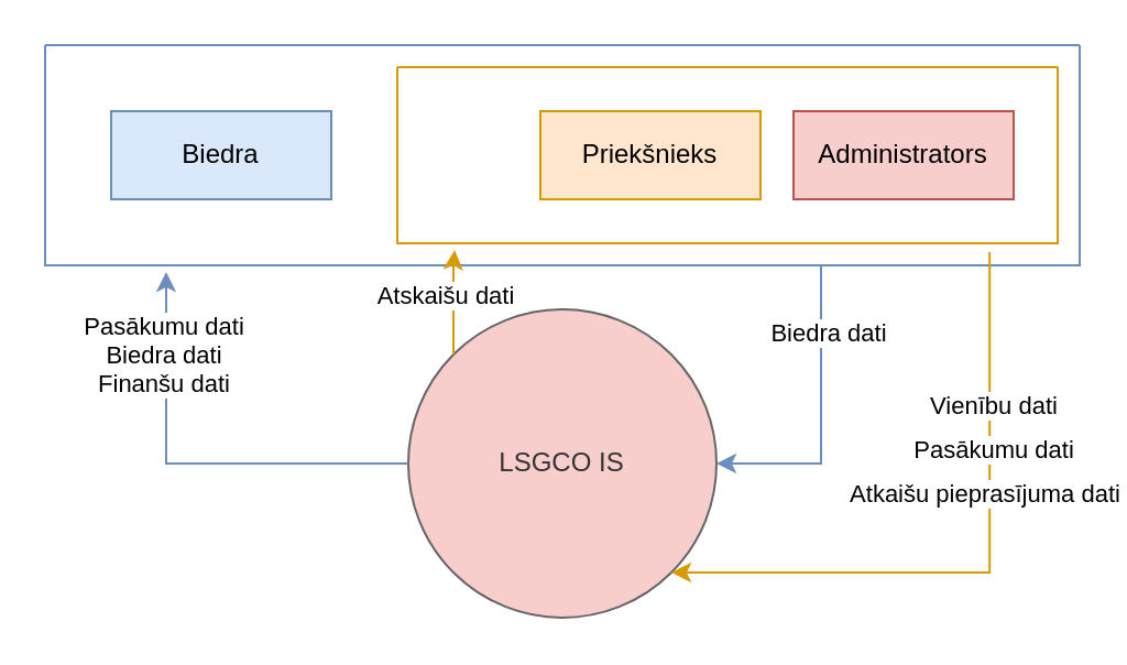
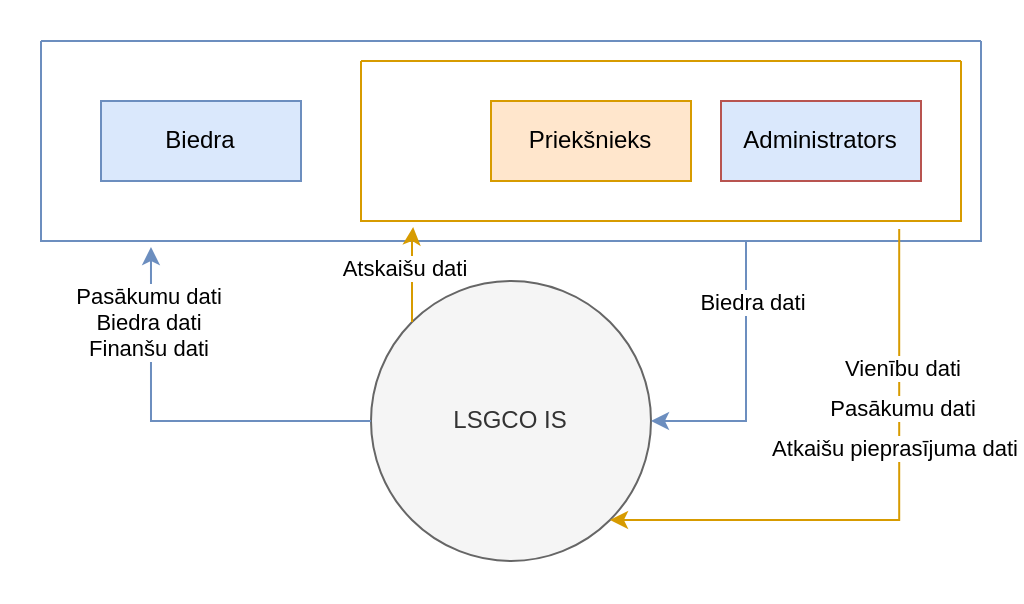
- <mxCell id="7" value="Administrators" style="rounded=0;whiteSpace=wrap;html=1;fillColor=#f8cecc;strokeColor=#b85450;" parent="5" vertex="1"><mxGeometry x="340" y="30" width="100" height="40" as="geometry" /></mxCell>
+ <mxCell id="7" value="Administrators" style="rounded=0;whiteSpace=wrap;html=1;fillColor=#dae8fc;strokeColor=#b85450;" parent="5" vertex="1"><mxGeometry x="340" y="30" width="100" height="40" as="geometry" /></mxCell>
- <mxCell id="2" value="LSGCO IS" style="ellipse;whiteSpace=wrap;html=1;aspect=fixed;fillColor=#f8cecc;strokeColor=#666666;fontColor=#333333;" parent="1" vertex="1"><mxGeometry x="185" y="140" width="140" height="140" as="geometry" /></mxCell>
+ <mxCell id="2" value="LSGCO IS" style="ellipse;whiteSpace=wrap;html=1;aspect=fixed;fillColor=#f5f5f5;strokeColor=#666666;fontColor=#333333;" parent="1" vertex="1"><mxGeometry x="185" y="140" width="140" height="140" as="geometry" /></mxCell>
